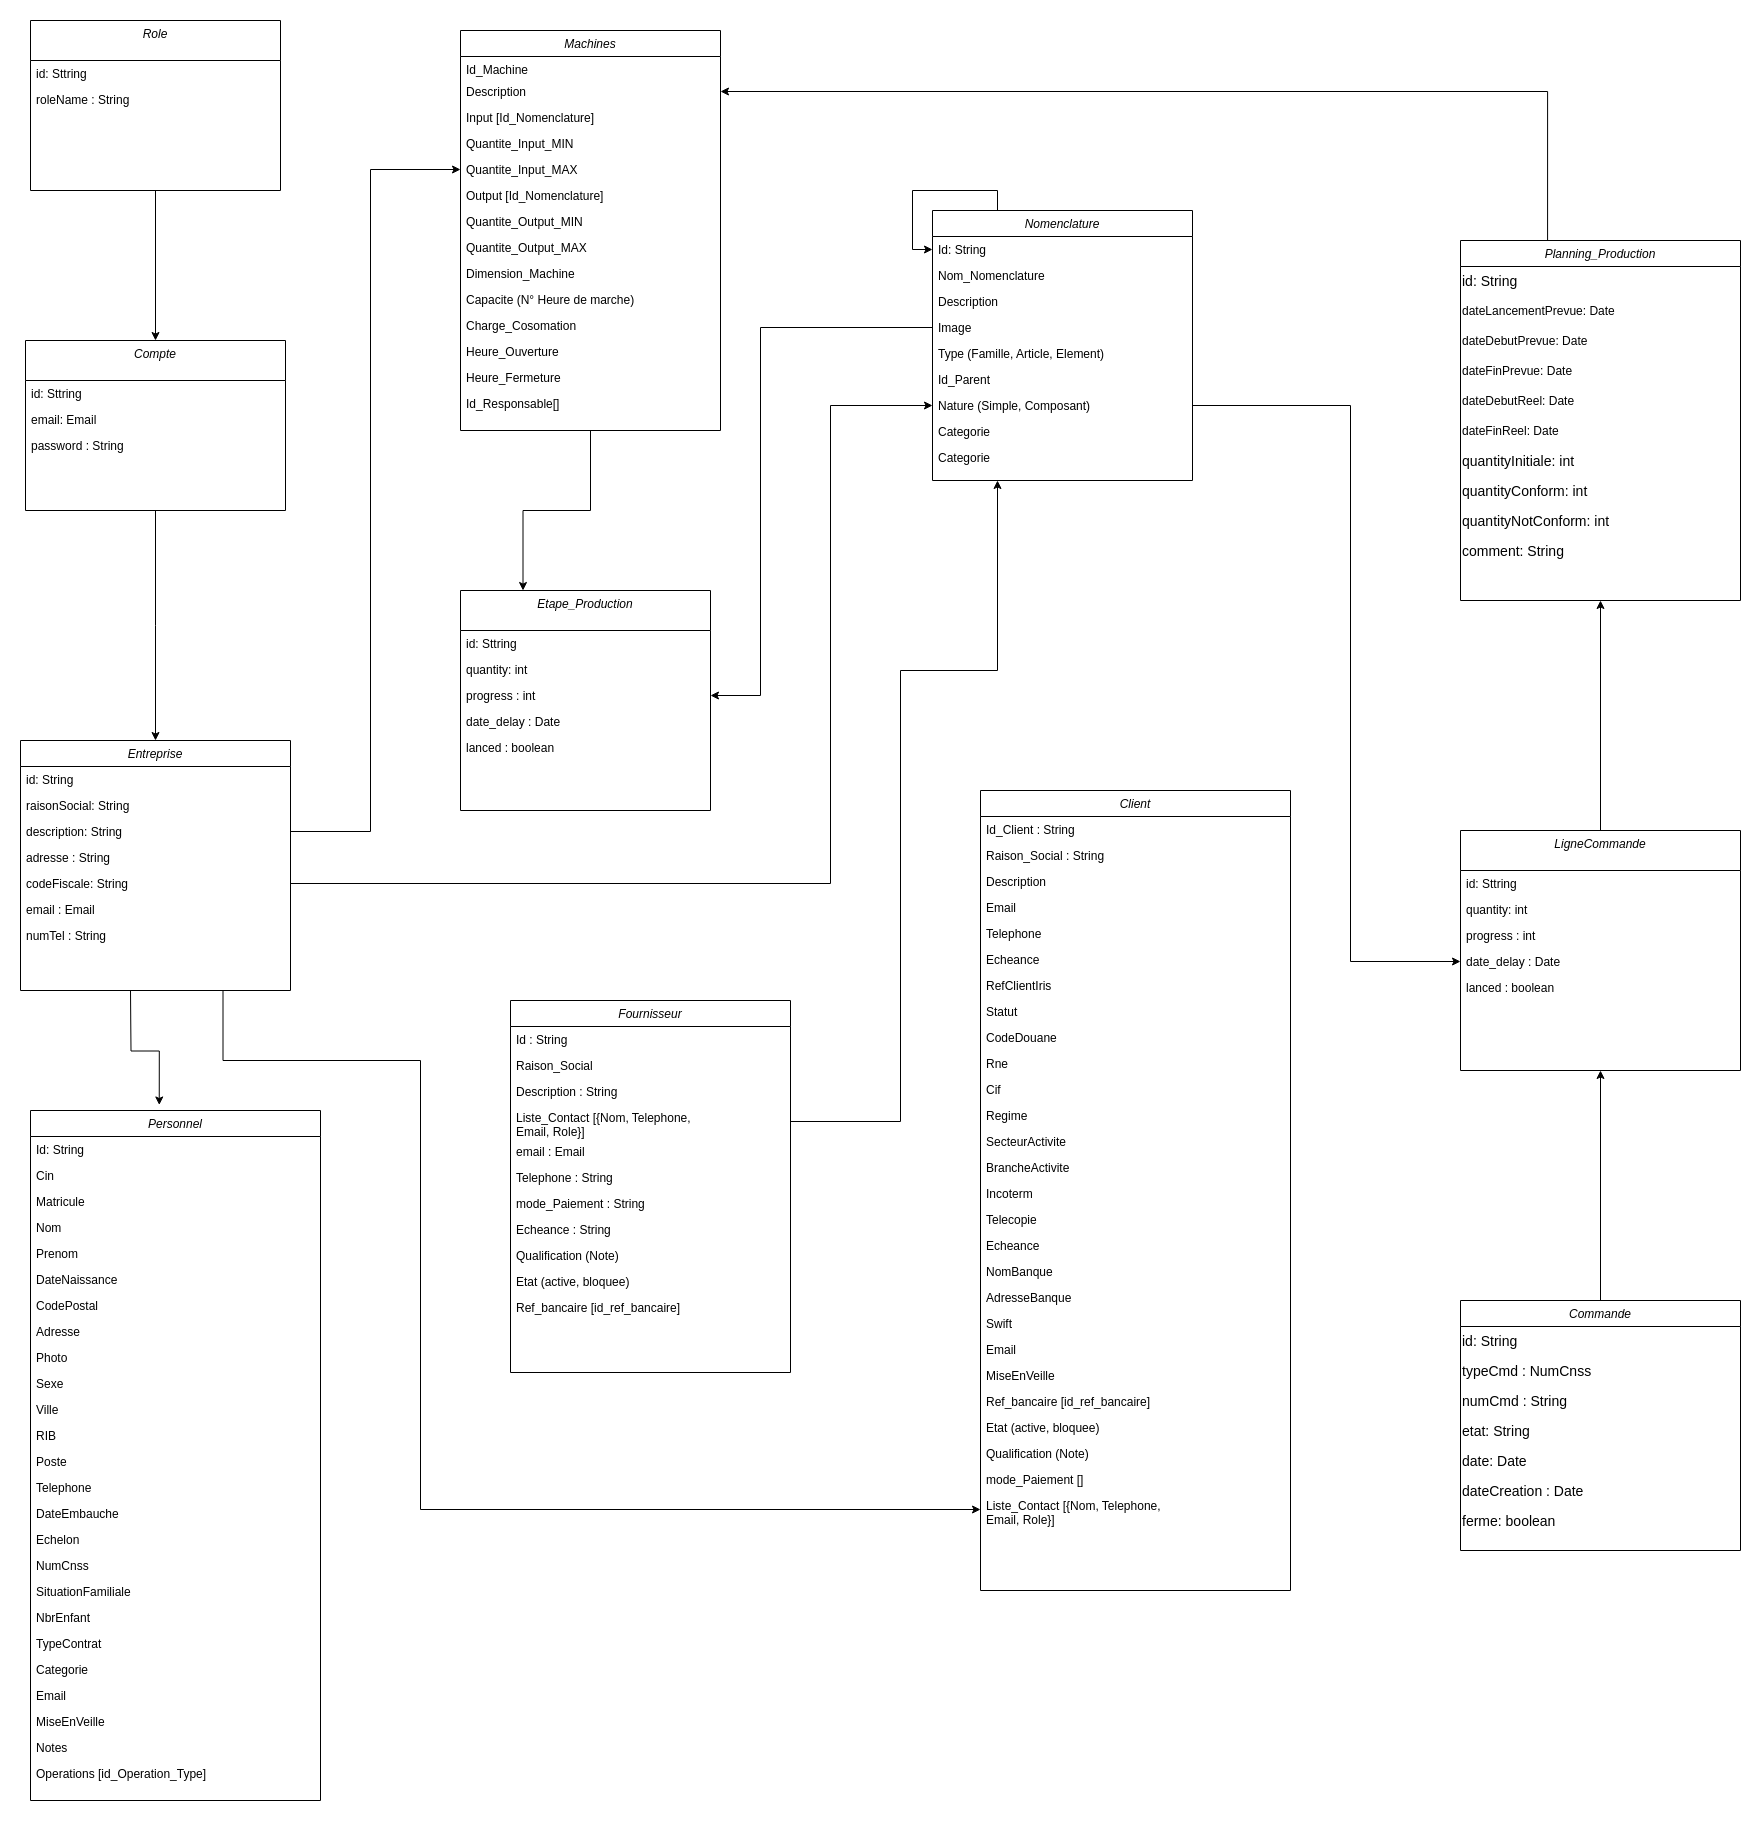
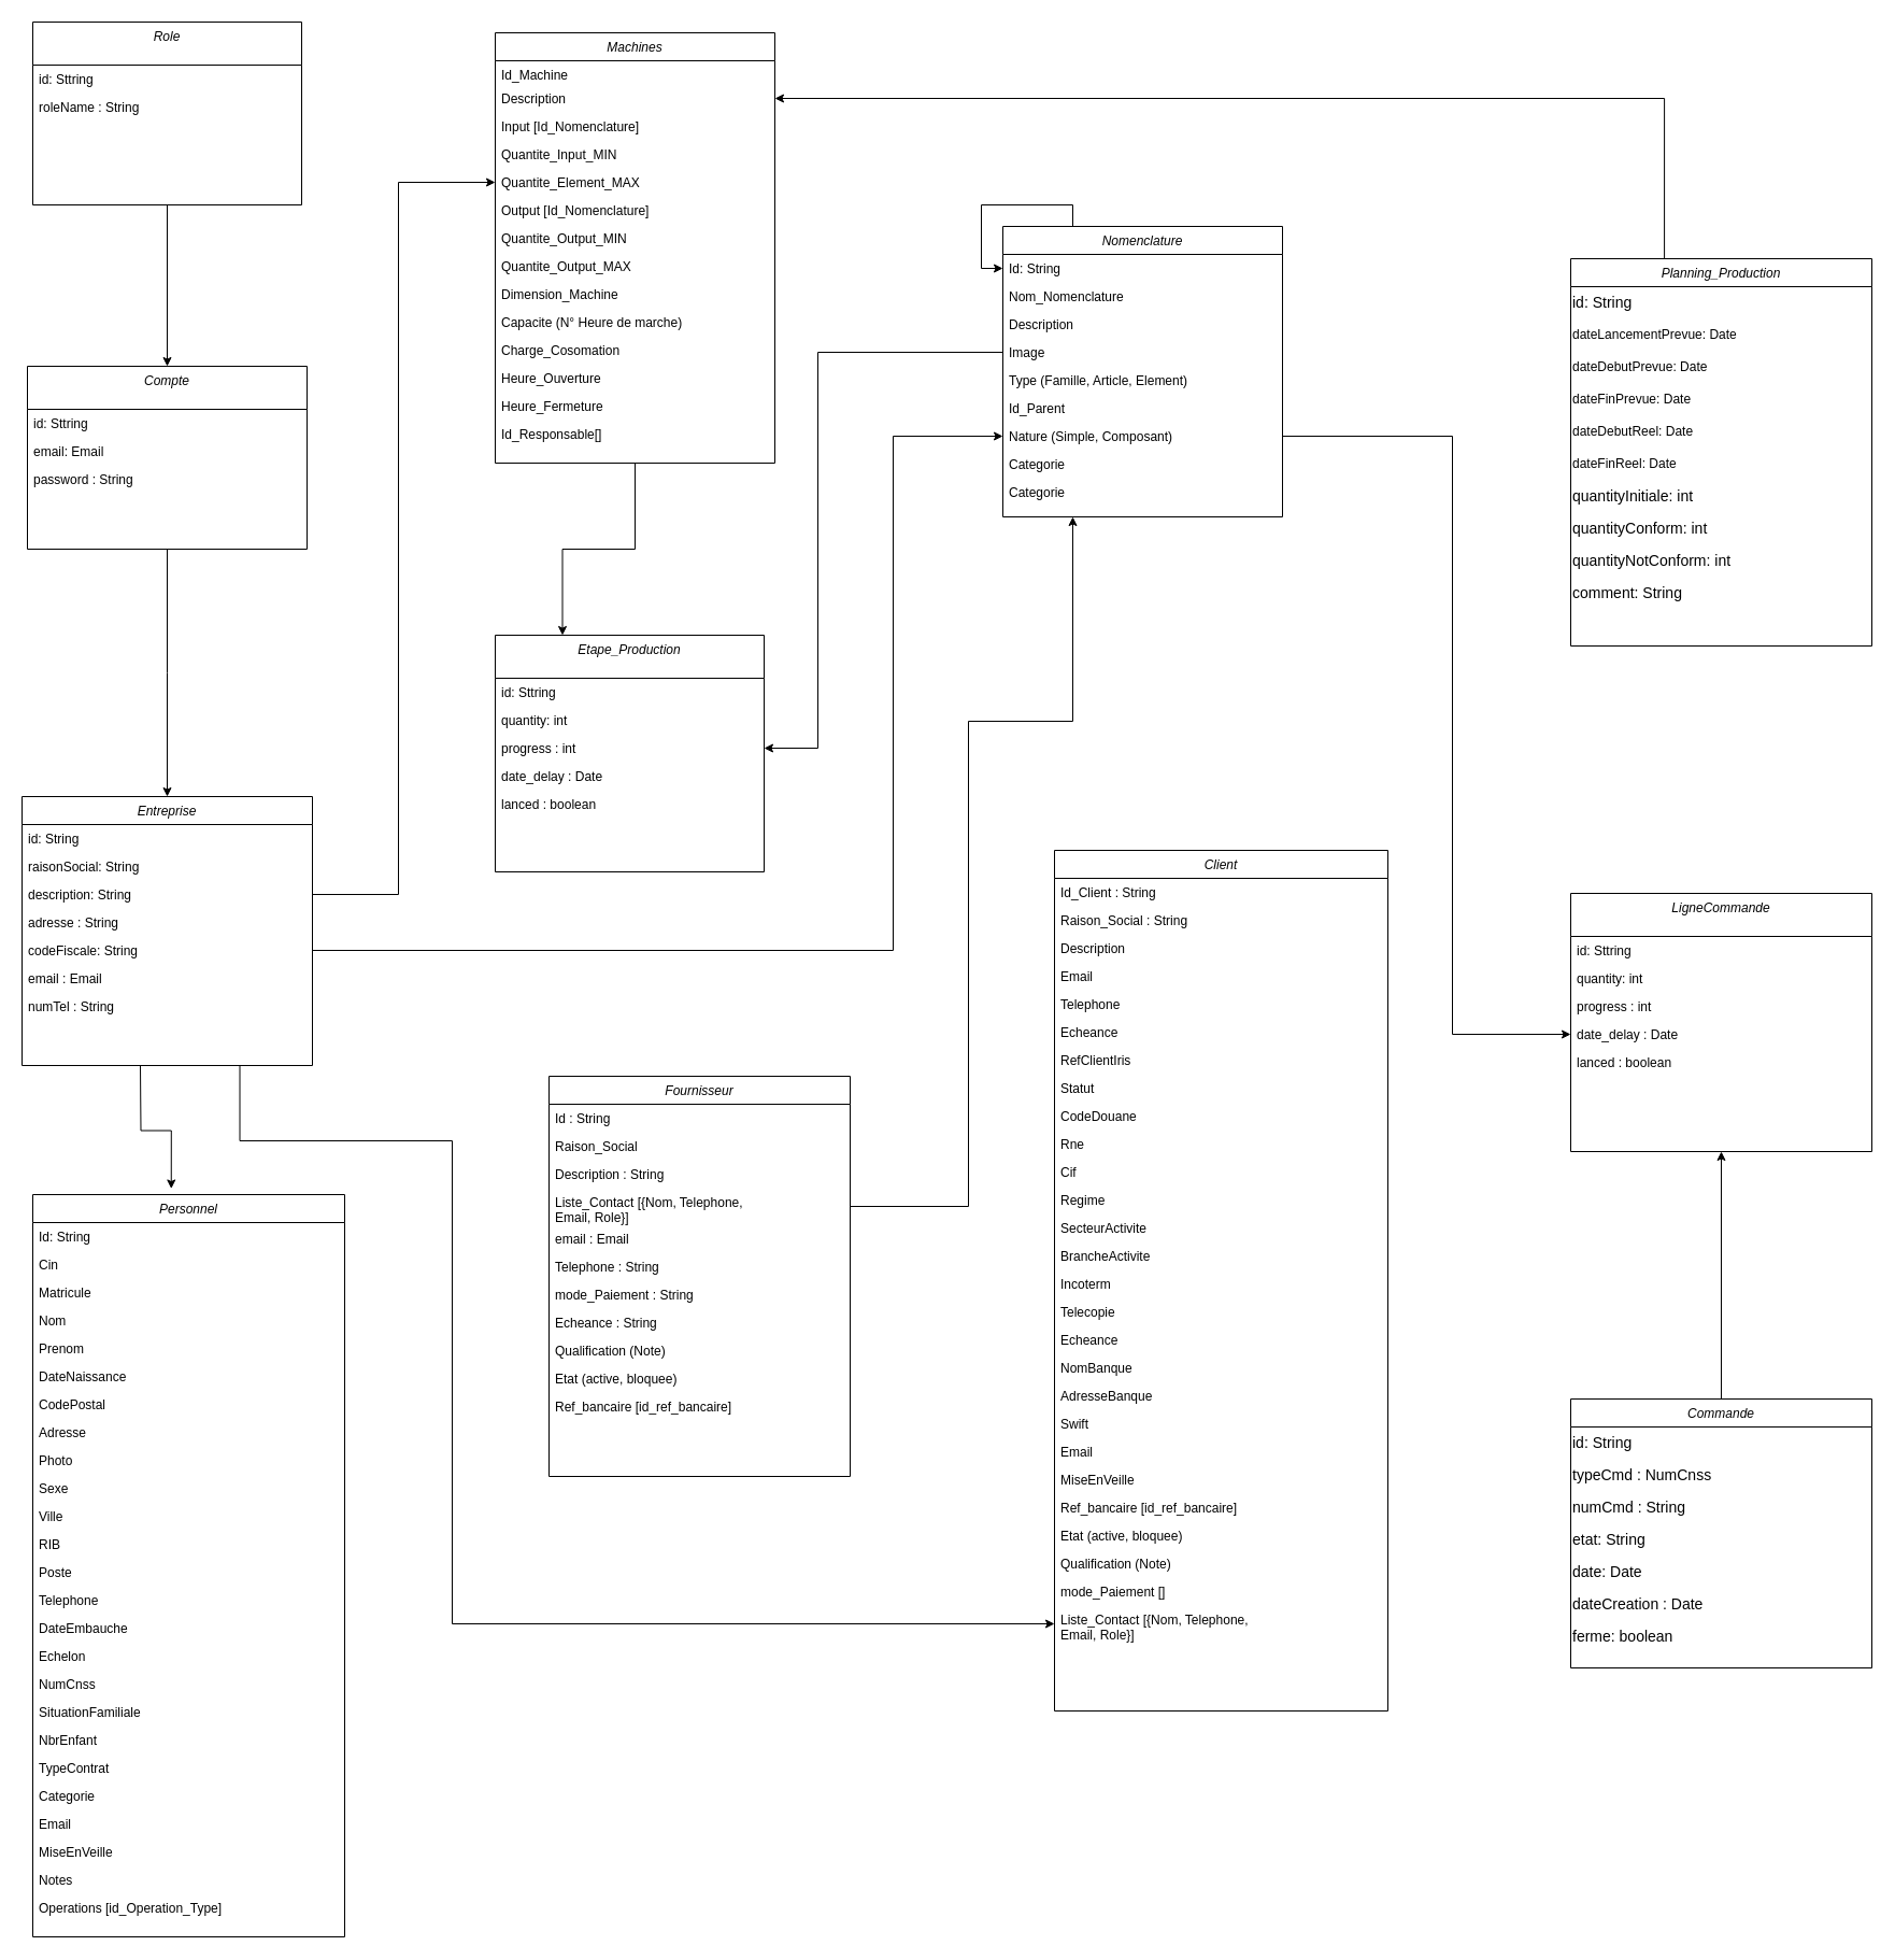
- <mxCell id="27" value="Quantite_Input_MAX" style="text;align=left;verticalAlign=top;spacingLeft=4;spacingRight=4;overflow=hidden;rotatable=0;points=[[0,0.5],[1,0.5]];portConstraint=eastwest;rounded=0;shadow=0;html=0;" vertex="1" parent="22"><mxGeometry y="126" width="260" height="26" as="geometry" /></mxCell>
+ <mxCell id="27" value="Quantite_Element_MAX" style="text;align=left;verticalAlign=top;spacingLeft=4;spacingRight=4;overflow=hidden;rotatable=0;points=[[0,0.5],[1,0.5]];portConstraint=eastwest;rounded=0;shadow=0;html=0;" vertex="1" parent="22"><mxGeometry y="126" width="260" height="26" as="geometry" /></mxCell>
- <mxCell id="14" style="edgeStyle=orthogonalEdgeStyle;rounded=0;orthogonalLoop=1;jettySize=auto;html=1;entryX=0.5;entryY=1;entryDx=0;entryDy=0;" edge="1" parent="1" source="15" target="122"><mxGeometry relative="1" as="geometry" /></mxCell>
